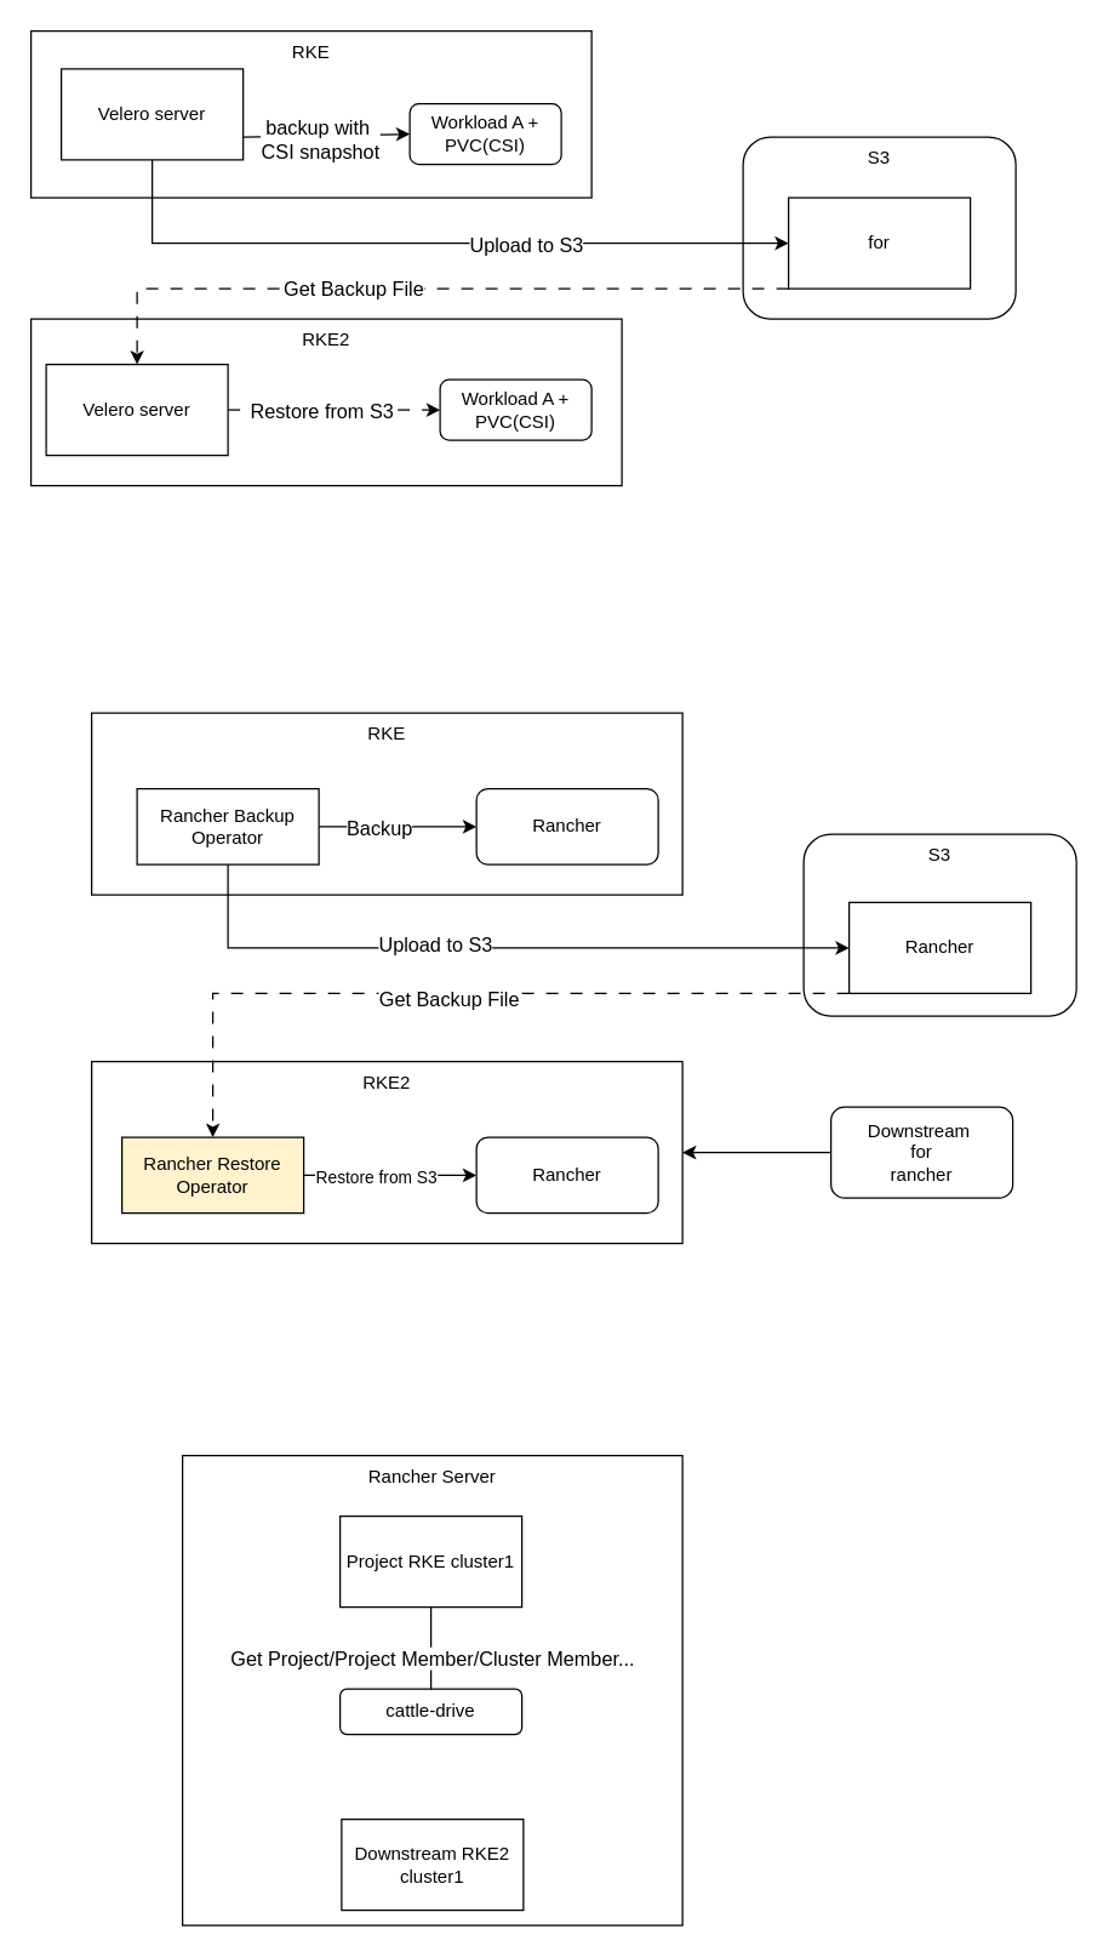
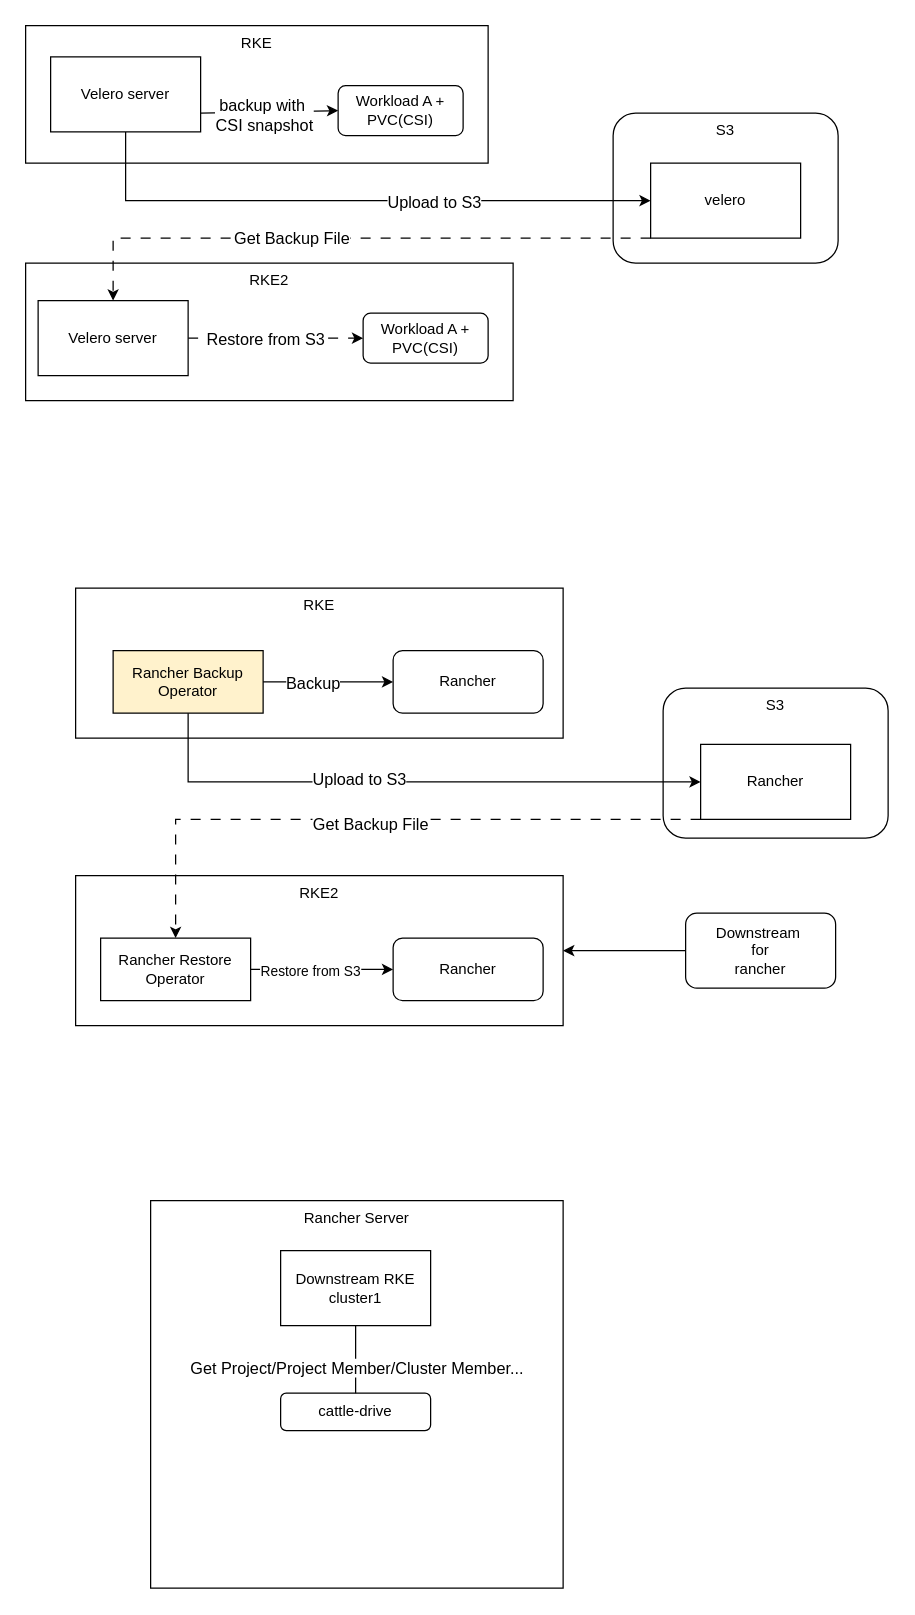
- <mxCell id="5" value="for" style="rounded=0;whiteSpace=wrap;html=1;" parent="1" vertex="1"><mxGeometry x="520" y="130" width="120" height="60" as="geometry" /></mxCell>
+ <mxCell id="5" value="velero" style="rounded=0;whiteSpace=wrap;html=1;" parent="1" vertex="1"><mxGeometry x="520" y="130" width="120" height="60" as="geometry" /></mxCell>
- <mxCell id="20" value="Rancher Backup Operator" style="rounded=0;whiteSpace=wrap;html=1;" vertex="1" parent="1"><mxGeometry x="90" y="520" width="120" height="50" as="geometry" /></mxCell>
+ <mxCell id="20" value="Rancher Backup Operator" style="rounded=0;whiteSpace=wrap;html=1;fillColor=#fff2cc;" vertex="1" parent="1"><mxGeometry x="90" y="520" width="120" height="50" as="geometry" /></mxCell>
- <mxCell id="28" value="Rancher Restore Operator" style="rounded=0;whiteSpace=wrap;html=1;fillColor=#fff2cc;" vertex="1" parent="1"><mxGeometry x="80" y="750" width="120" height="50" as="geometry" /></mxCell>
+ <mxCell id="28" value="Rancher Restore Operator" style="rounded=0;whiteSpace=wrap;html=1;" vertex="1" parent="1"><mxGeometry x="80" y="750" width="120" height="50" as="geometry" /></mxCell>
- <mxCell id="38" value="Project RKE cluster1" style="rounded=0;whiteSpace=wrap;html=1;" vertex="1" parent="1"><mxGeometry x="224" y="1000" width="120" height="60" as="geometry" /></mxCell>
+ <mxCell id="38" value="Downstream RKE cluster1" style="rounded=0;whiteSpace=wrap;html=1;" vertex="1" parent="1"><mxGeometry x="224" y="1000" width="120" height="60" as="geometry" /></mxCell>
- <mxCell id="39" value="Downstream RKE2 cluster1" style="rounded=0;whiteSpace=wrap;html=1;" vertex="1" parent="1"><mxGeometry x="225" y="1200" width="120" height="60" as="geometry" /></mxCell>
